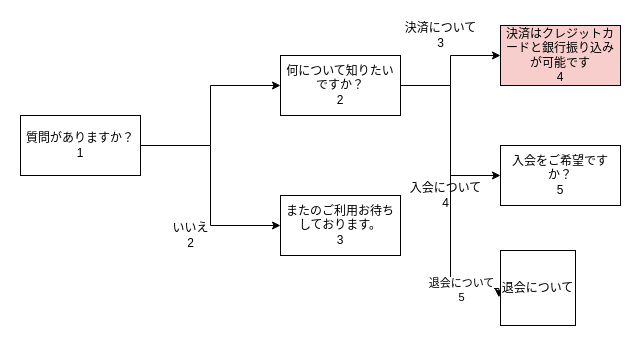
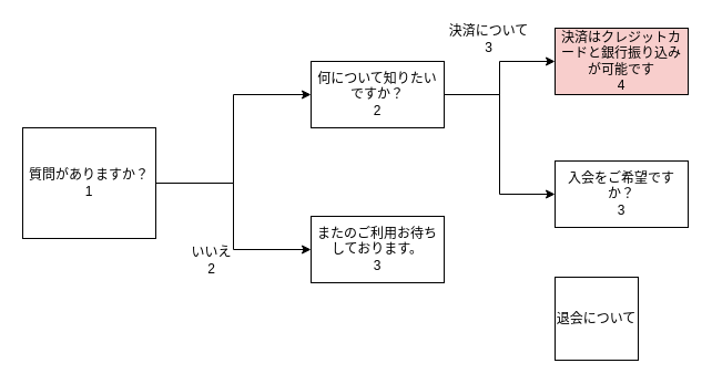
- <mxCell id="4" value="質問がありますか？&lt;br&gt;1" style="whiteSpace=wrap;html=1;" parent="1" vertex="1"><mxGeometry x="20" y="115" width="120" height="60" as="geometry" /></mxCell>
+ <mxCell id="4" value="質問がありますか？&lt;br&gt;1" style="whiteSpace=wrap;html=1;" parent="1" vertex="1"><mxGeometry x="20" y="115" width="120" height="100" as="geometry" /></mxCell>
- <mxCell id="13" value="入会をご希望ですか？&lt;br&gt;5" style="whiteSpace=wrap;html=1;" parent="1" vertex="1"><mxGeometry x="500" y="145" width="120" height="60" as="geometry" /></mxCell>
+ <mxCell id="13" value="入会をご希望ですか？&lt;br&gt;3" style="whiteSpace=wrap;html=1;" parent="1" vertex="1"><mxGeometry x="500" y="145" width="120" height="60" as="geometry" /></mxCell>
- <mxCell id="15" value="入会について&lt;br&gt;4" style="text;html=1;align=center;verticalAlign=middle;resizable=0;points=[];autosize=1;strokeColor=none;" parent="1" vertex="1"><mxGeometry x="400" y="180" width="90" height="30" as="geometry" /></mxCell>
- <mxCell id="7" style="edgeStyle=orthogonalEdgeStyle;rounded=0;orthogonalLoop=1;jettySize=auto;html=1;entryX=-0.022;entryY=0.625;entryDx=0;entryDy=0;entryPerimeter=0;" edge="1" parent="1" source="9" target="16"><mxGeometry relative="1" as="geometry"><Array as="points"><mxPoint x="450" y="85" /><mxPoint x="450" y="288" /></Array></mxGeometry></mxCell>
- <mxCell id="8" value="退会について&lt;br&gt;5" style="edgeLabel;html=1;align=center;verticalAlign=middle;resizable=0;points=[];" vertex="1" connectable="0" parent="7"><mxGeometry x="0.693" y="-1" relative="1" as="geometry"><mxPoint as="offset" /></mxGeometry></mxCell>
